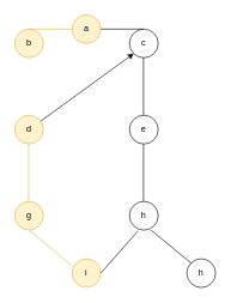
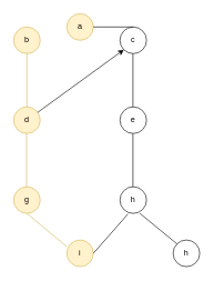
- <mxCell id="10" value="" style="endArrow=none;html=1;rounded=0;entryX=0;entryY=0.5;entryDx=0;entryDy=0;exitX=0.5;exitY=0;exitDx=0;exitDy=0;fillColor=#fff2cc;strokeColor=#d6b656;" edge="1" parent="1" source="3" target="2"><mxGeometry width="50" height="50" relative="1" as="geometry"><mxPoint x="70" y="50" as="sourcePoint" /><mxPoint x="120" y="0" as="targetPoint" /></mxGeometry></mxCell>
+ <mxCell id="13" value="" style="endArrow=none;html=1;rounded=0;entryX=0.5;entryY=1;entryDx=0;entryDy=0;exitX=0.5;exitY=0;exitDx=0;exitDy=0;fillColor=#fff2cc;strokeColor=#d6b656;" edge="1" parent="1" source="4" target="3"><mxGeometry width="50" height="50" relative="1" as="geometry"><mxPoint x="10" y="140" as="sourcePoint" /><mxPoint x="60" y="90" as="targetPoint" /></mxGeometry></mxCell>
